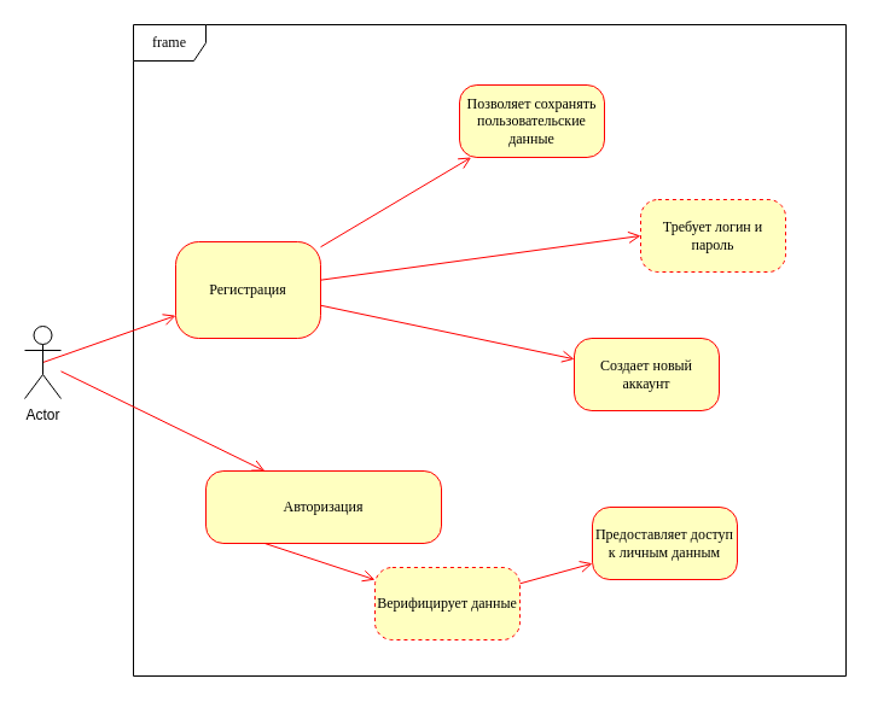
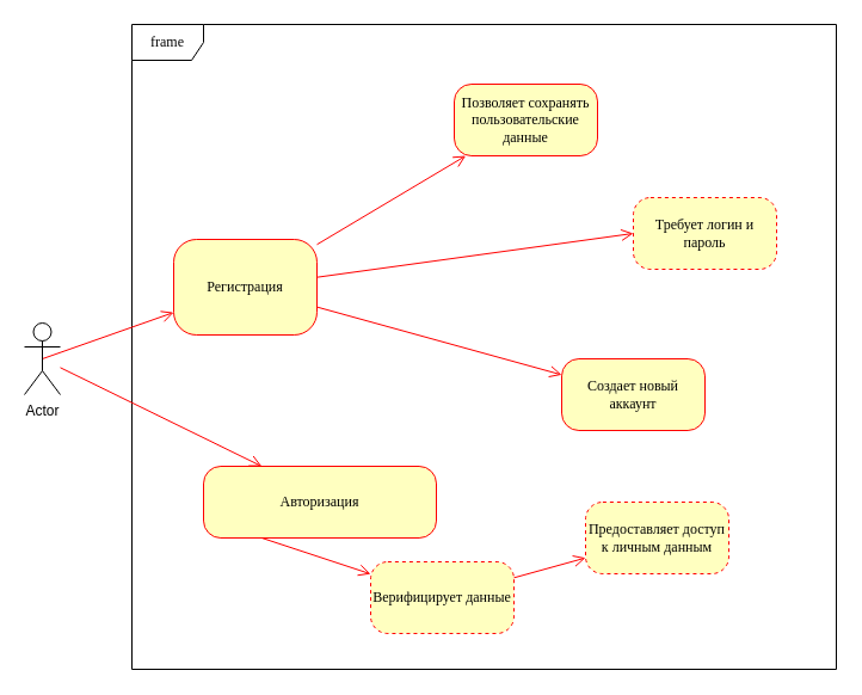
- <mxCell id="5" value="Создает новый аккаунт" style="rounded=1;whiteSpace=wrap;html=1;arcSize=24;fillColor=#ffffc0;strokeColor=#ff0000;shadow=0;comic=0;labelBackgroundColor=none;fontFamily=Verdana;fontSize=12;fontColor=#000000;align=center;" vertex="1" parent="1"><mxGeometry x="475" y="280" width="120" height="60" as="geometry" /></mxCell>
+ <mxCell id="5" value="Создает новый аккаунт" style="rounded=1;whiteSpace=wrap;html=1;arcSize=24;fillColor=#ffffc0;strokeColor=#ff0000;shadow=0;comic=0;labelBackgroundColor=none;fontFamily=Verdana;fontSize=12;fontColor=#000000;align=center;" vertex="1" parent="1"><mxGeometry x="470" y="300" width="120" height="60" as="geometry" /></mxCell>
- <mxCell id="16" value="Предоставляет доступ к личным данным" style="rounded=1;whiteSpace=wrap;html=1;arcSize=24;fillColor=#ffffc0;strokeColor=#ff0000;shadow=0;comic=0;labelBackgroundColor=none;fontFamily=Verdana;fontSize=12;fontColor=#000000;align=center;" vertex="1" parent="1"><mxGeometry x="490" y="420" width="120" height="60" as="geometry" /></mxCell>
+ <mxCell id="16" value="Предоставляет доступ к личным данным" style="rounded=1;whiteSpace=wrap;html=1;arcSize=24;fillColor=#ffffc0;strokeColor=#ff0000;shadow=0;comic=0;labelBackgroundColor=none;fontFamily=Verdana;fontSize=12;fontColor=#000000;align=center;dashed=1;" vertex="1" parent="1"><mxGeometry x="490" y="420" width="120" height="60" as="geometry" /></mxCell>
